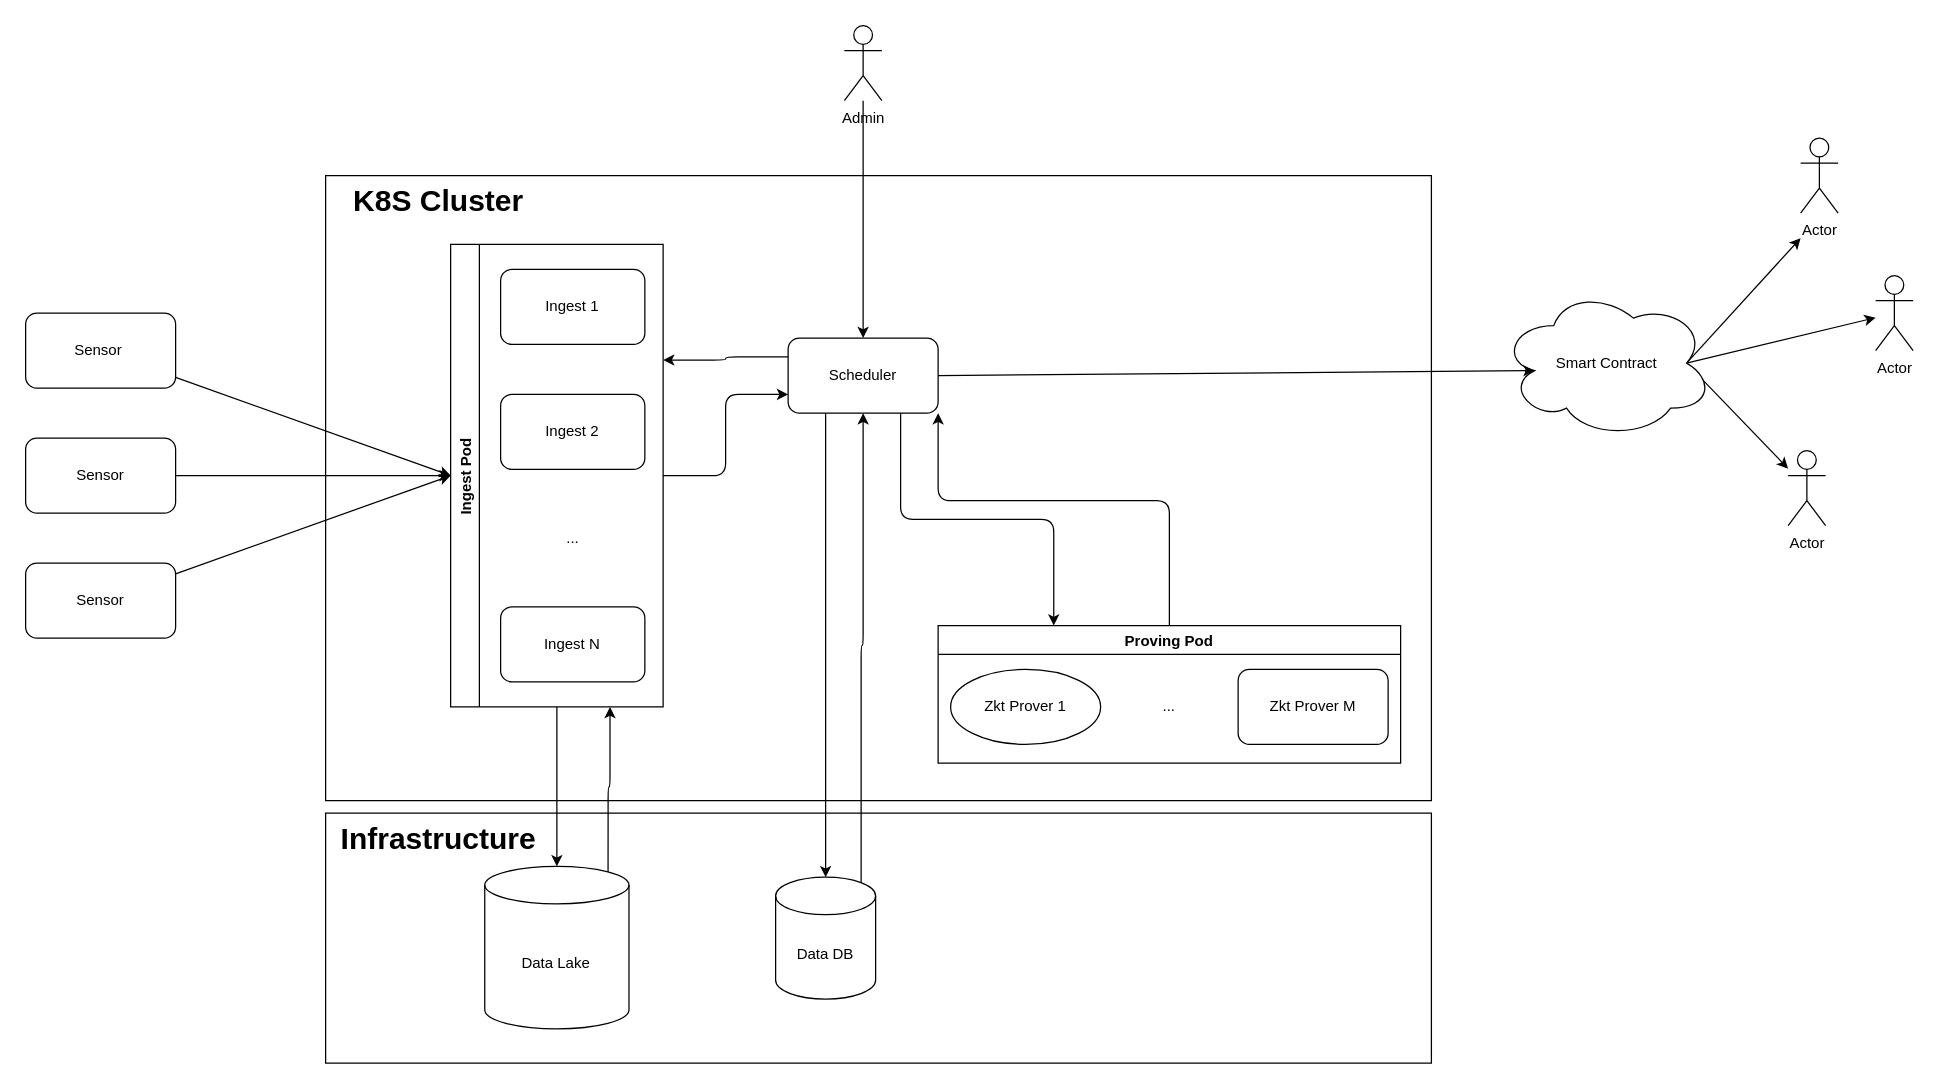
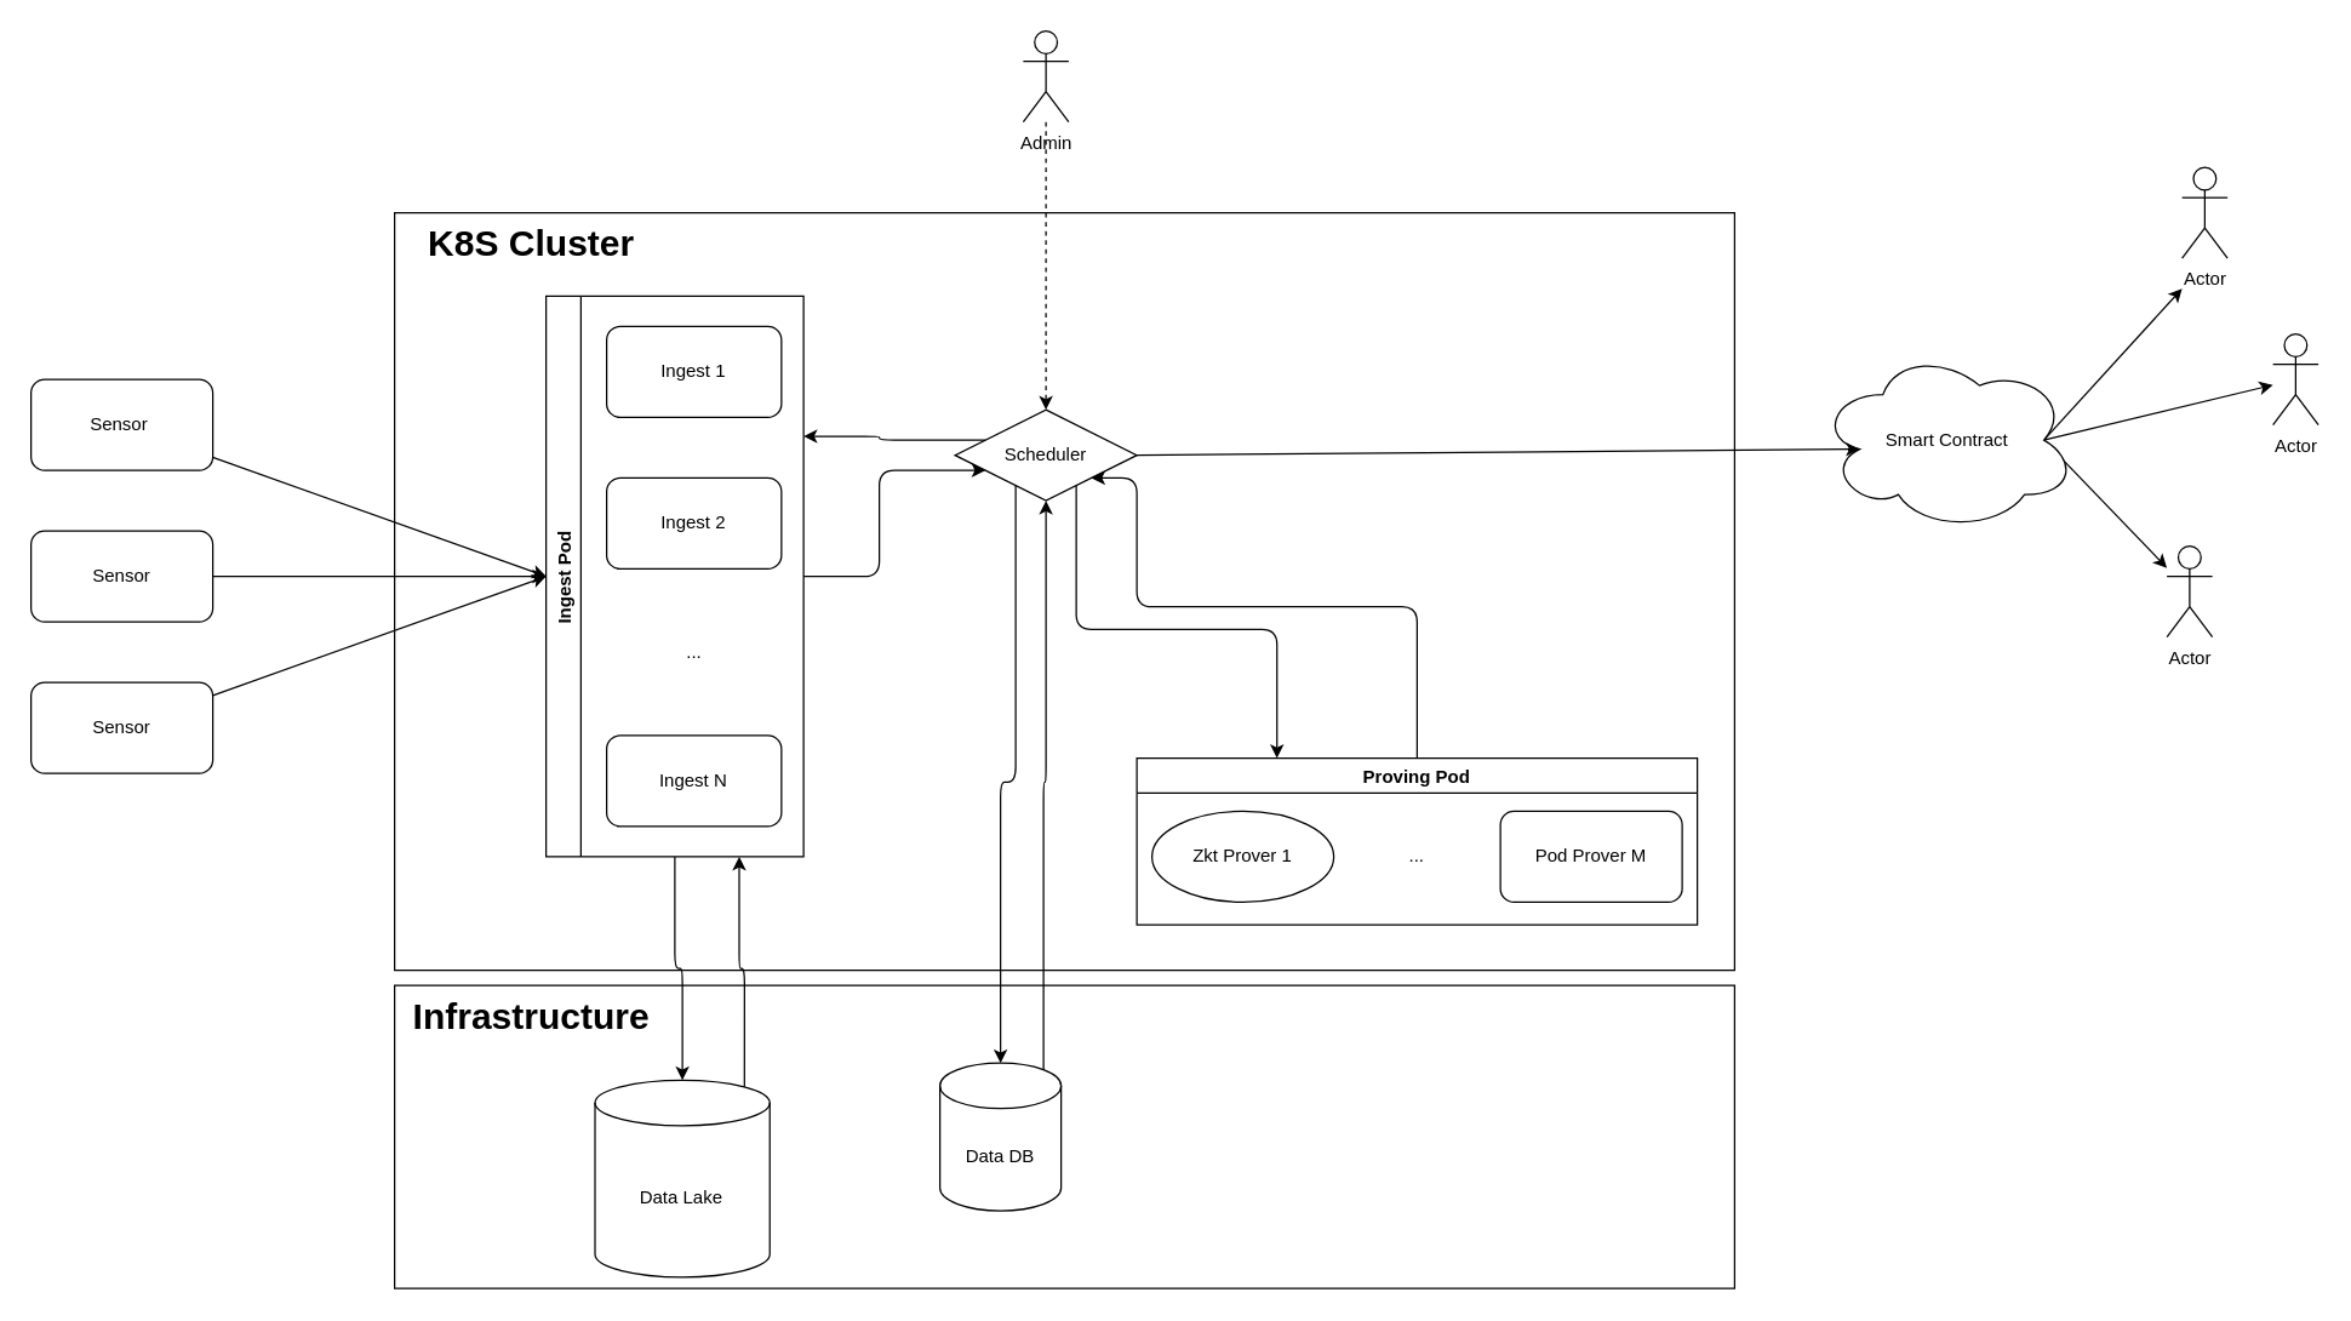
- <mxCell id="44" style="edgeStyle=orthogonalEdgeStyle;html=1;entryX=0.5;entryY=0;entryDx=0;entryDy=0;strokeColor=default;" edge="1" parent="1" source="45" target="10"><mxGeometry relative="1" as="geometry" /></mxCell>
+ <mxCell id="44" style="edgeStyle=orthogonalEdgeStyle;html=1;entryX=0.5;entryY=0;entryDx=0;entryDy=0;strokeColor=default;dashed=1;" edge="1" parent="1" source="45" target="10"><mxGeometry relative="1" as="geometry" /></mxCell>
- <mxCell id="10" value="Scheduler" style="rounded=1;whiteSpace=wrap;html=1;" vertex="1" parent="7"><mxGeometry x="370" y="130" width="120" height="60" as="geometry" /></mxCell>
+ <mxCell id="10" value="Scheduler" style="rhombus;whiteSpace=wrap;html=1;" vertex="1" parent="7"><mxGeometry x="370" y="130" width="120" height="60" as="geometry" /></mxCell>
- <mxCell id="39" value="Zkt Prover M" style="rounded=1;whiteSpace=wrap;html=1;" vertex="1" parent="37"><mxGeometry x="240" y="35" width="120" height="60" as="geometry" /></mxCell>
+ <mxCell id="39" value="Pod Prover M" style="rounded=1;whiteSpace=wrap;html=1;" vertex="1" parent="37"><mxGeometry x="240" y="35" width="120" height="60" as="geometry" /></mxCell>
- <mxCell id="5" value="Data Lake" style="shape=cylinder3;whiteSpace=wrap;html=1;boundedLbl=1;backgroundOutline=1;size=15;fontFamily=Helvetica;fontSize=12;fontColor=default;strokeColor=default;fillColor=default;" parent="2" vertex="1"><mxGeometry x="127.305" y="42.54" width="115.385" height="130" as="geometry" /></mxCell>
+ <mxCell id="5" value="Data Lake" style="shape=cylinder3;whiteSpace=wrap;html=1;boundedLbl=1;backgroundOutline=1;size=15;fontFamily=Helvetica;fontSize=12;fontColor=default;strokeColor=default;fillColor=default;" parent="2" vertex="1"><mxGeometry x="132.305" y="62.54" width="115.385" height="130" as="geometry" /></mxCell>
